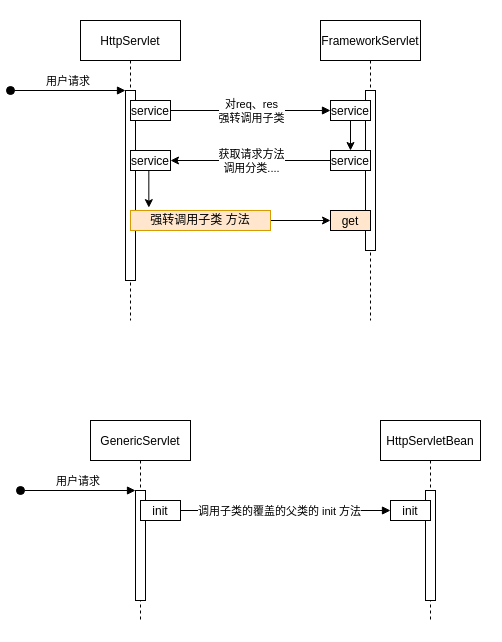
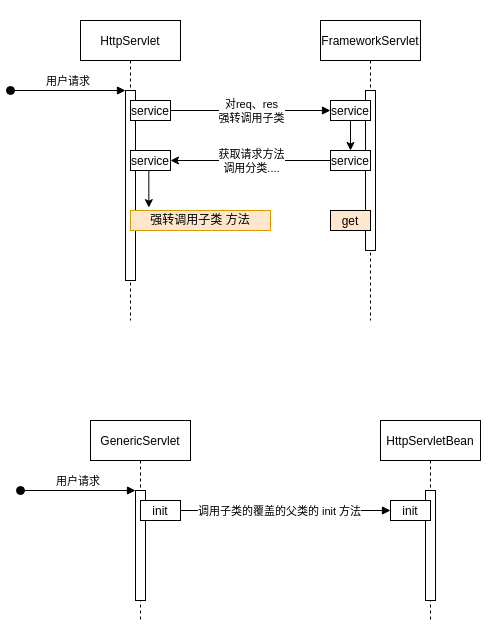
- <mxCell id="17" value="" style="edgeStyle=none;rounded=0;orthogonalLoop=1;jettySize=auto;html=1;" parent="1" source="18" target="19" edge="1"><mxGeometry relative="1" as="geometry" /></mxCell>
